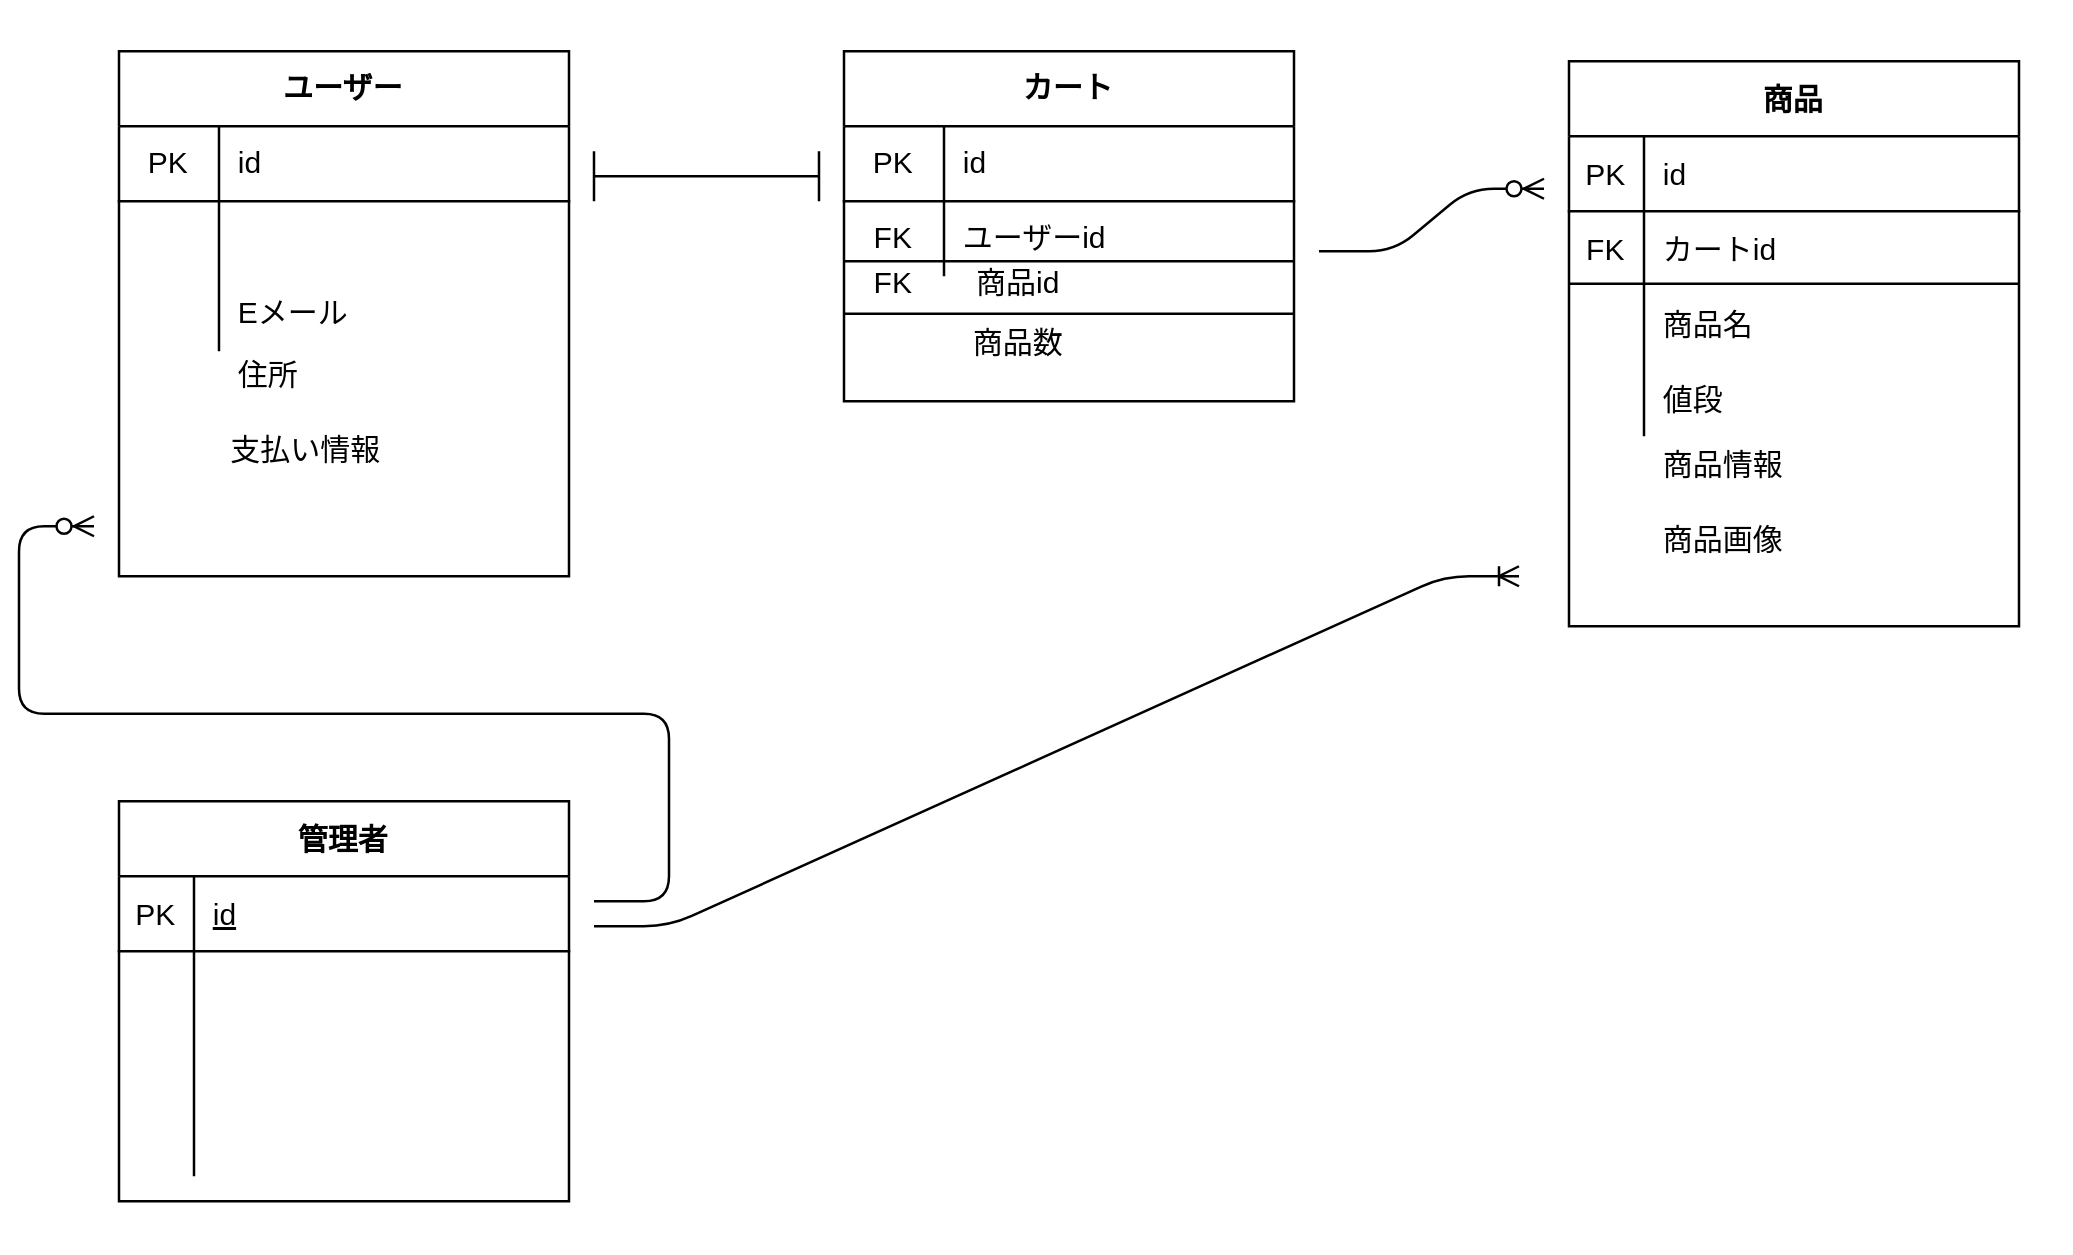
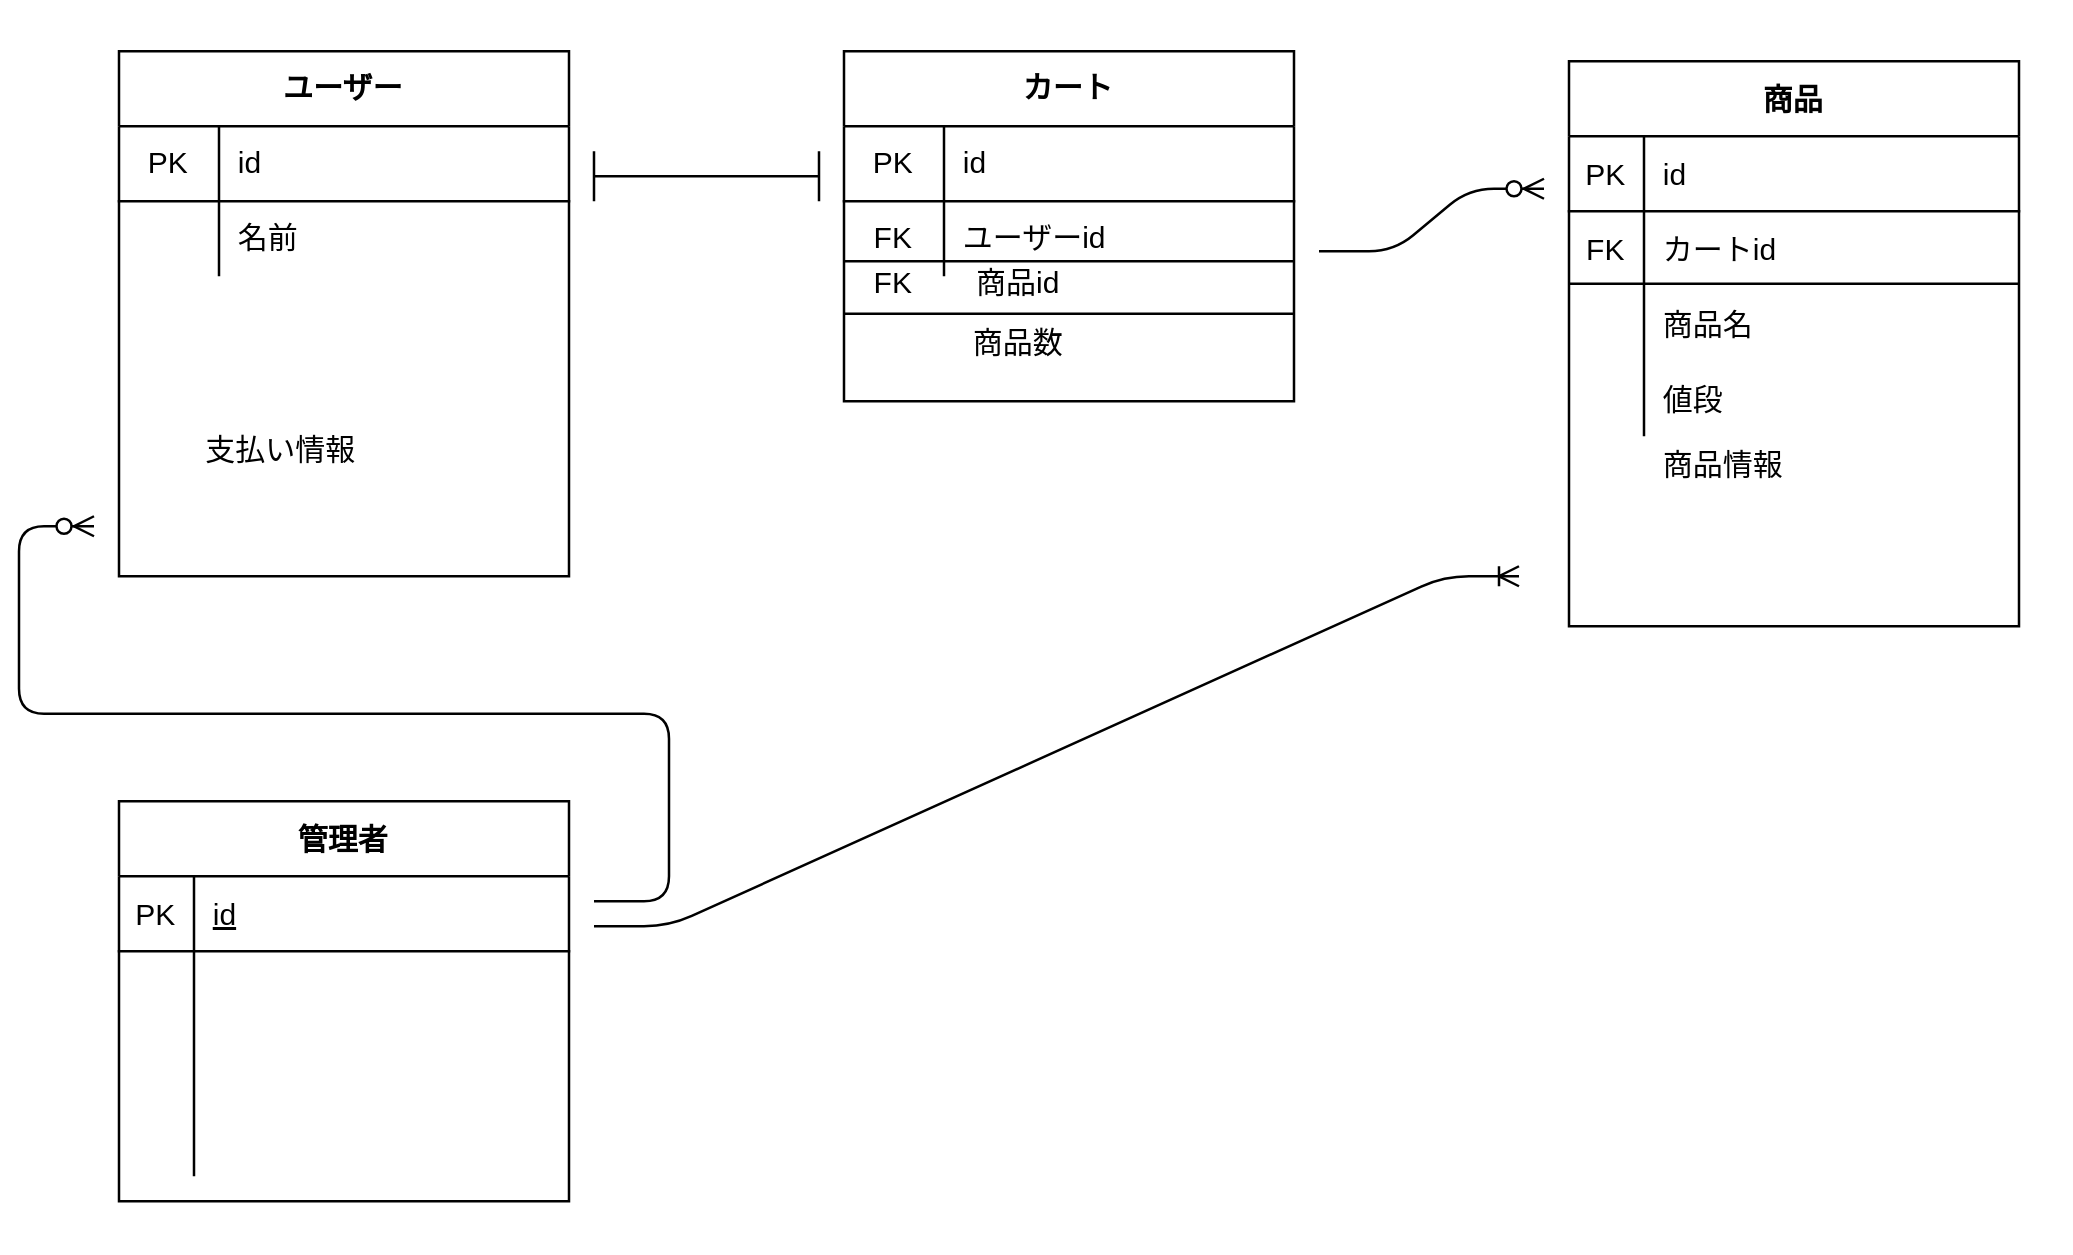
+ <mxCell id="8" value="名前" style="shape=partialRectangle;html=1;whiteSpace=wrap;connectable=0;fillColor=none;top=0;left=0;bottom=0;right=0;align=left;spacingLeft=6;overflow=hidden;" vertex="1" parent="6"><mxGeometry x="40" width="140" height="30" as="geometry" /></mxCell>
- <mxCell id="11" value="Eメール" style="shape=partialRectangle;html=1;whiteSpace=wrap;connectable=0;fillColor=none;top=0;left=0;bottom=0;right=0;align=left;spacingLeft=6;overflow=hidden;" vertex="1" parent="9"><mxGeometry x="40" width="140" height="30" as="geometry" /></mxCell>
- <mxCell id="12" value="住所" style="text;html=1;strokeColor=none;fillColor=none;align=center;verticalAlign=middle;whiteSpace=wrap;rounded=0;" vertex="1" parent="1"><mxGeometry x="70" y="140" width="40" height="20" as="geometry" /></mxCell>
- <mxCell id="13" value="支払い情報" style="text;html=1;strokeColor=none;fillColor=none;align=center;verticalAlign=middle;whiteSpace=wrap;rounded=0;" vertex="1" parent="1"><mxGeometry x="70" y="170" width="70" height="20" as="geometry" /></mxCell>
+ <mxCell id="13" value="支払い情報" style="text;html=1;strokeColor=none;fillColor=none;align=center;verticalAlign=middle;whiteSpace=wrap;rounded=0;" vertex="1" parent="1"><mxGeometry x="60" y="170" width="70" height="20" as="geometry" /></mxCell>
- <mxCell id="37" value="商品画像" style="shape=partialRectangle;connectable=0;fillColor=none;top=0;left=0;bottom=0;right=0;align=left;spacingLeft=6;overflow=hidden;" vertex="1" parent="1"><mxGeometry x="640" y="200" width="150" height="30" as="geometry" /></mxCell>
